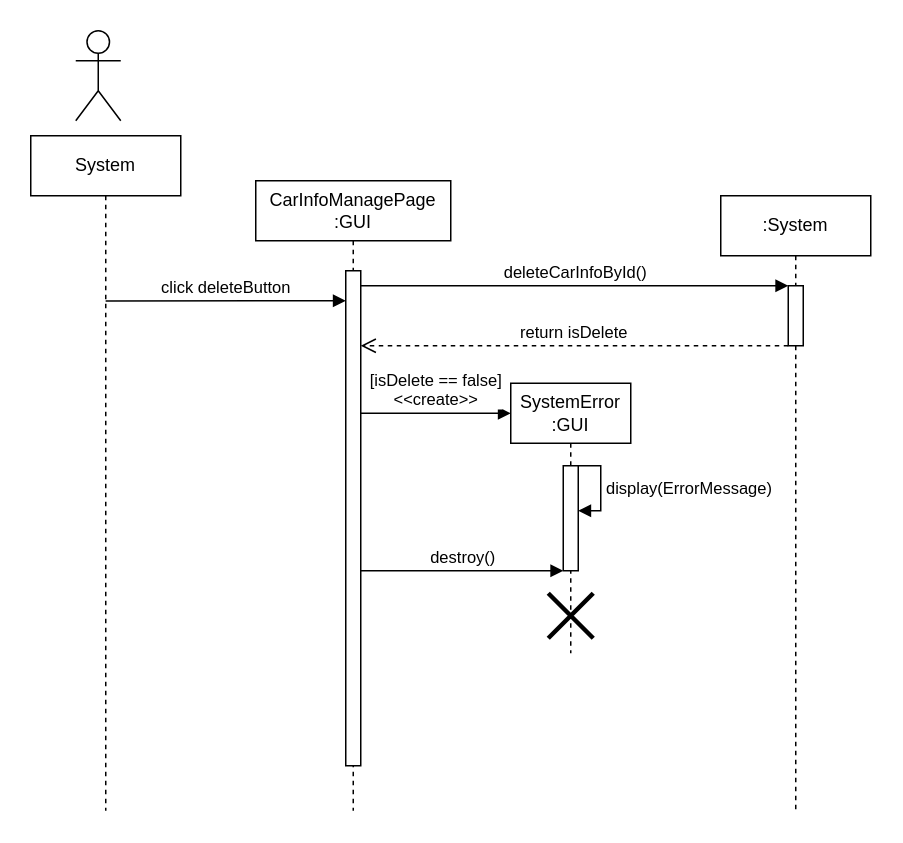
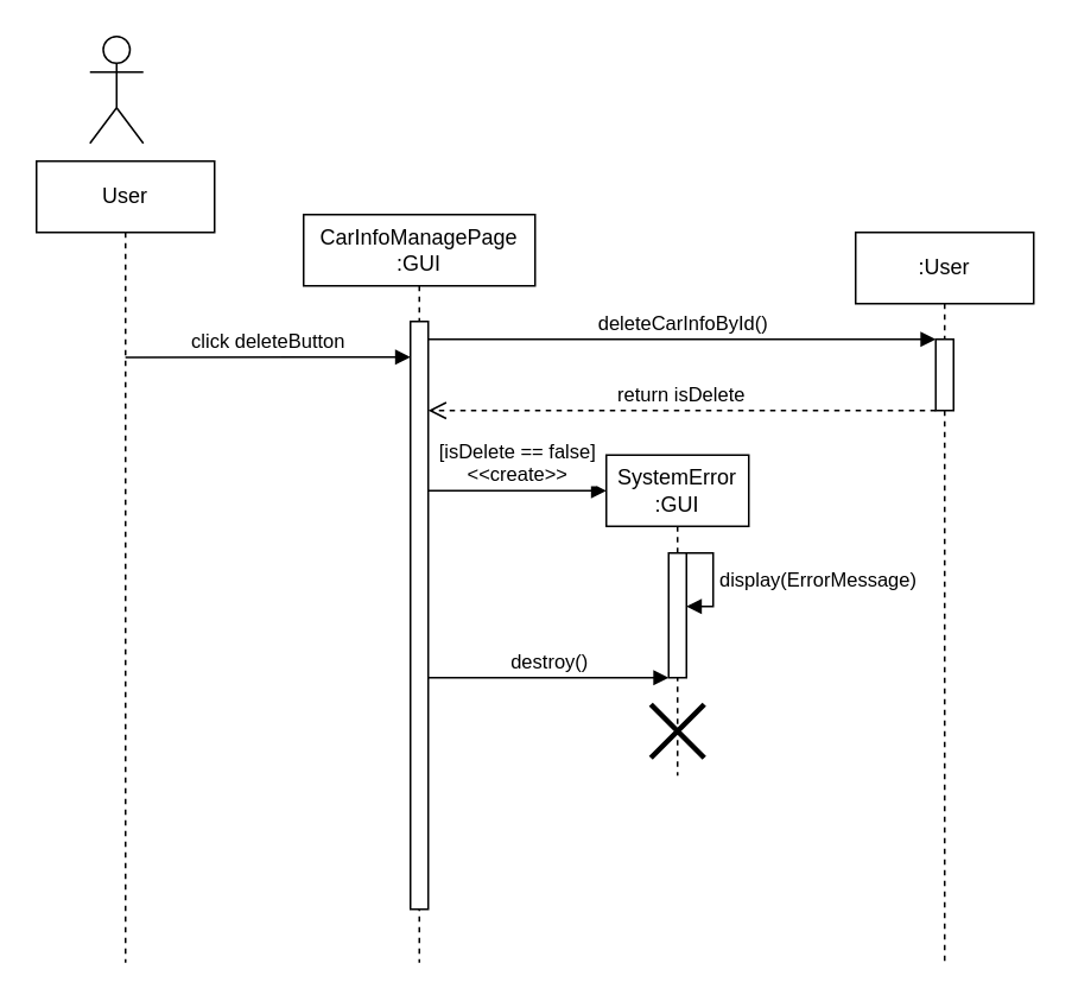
- <mxCell id="3" value="System" style="shape=umlLifeline;perimeter=lifelinePerimeter;whiteSpace=wrap;html=1;container=1;dropTarget=0;collapsible=0;recursiveResize=0;outlineConnect=0;portConstraint=eastwest;newEdgeStyle={&quot;edgeStyle&quot;:&quot;elbowEdgeStyle&quot;,&quot;elbow&quot;:&quot;vertical&quot;,&quot;curved&quot;:0,&quot;rounded&quot;:0};" vertex="1" parent="1"><mxGeometry x="20" y="90" width="100" height="450" as="geometry" /></mxCell>
+ <mxCell id="3" value="User" style="shape=umlLifeline;perimeter=lifelinePerimeter;whiteSpace=wrap;html=1;container=1;dropTarget=0;collapsible=0;recursiveResize=0;outlineConnect=0;portConstraint=eastwest;newEdgeStyle={&quot;edgeStyle&quot;:&quot;elbowEdgeStyle&quot;,&quot;elbow&quot;:&quot;vertical&quot;,&quot;curved&quot;:0,&quot;rounded&quot;:0};" vertex="1" parent="1"><mxGeometry x="20" y="90" width="100" height="450" as="geometry" /></mxCell>
- <mxCell id="7" value=":System" style="shape=umlLifeline;perimeter=lifelinePerimeter;whiteSpace=wrap;html=1;container=1;dropTarget=0;collapsible=0;recursiveResize=0;outlineConnect=0;portConstraint=eastwest;newEdgeStyle={&quot;edgeStyle&quot;:&quot;elbowEdgeStyle&quot;,&quot;elbow&quot;:&quot;vertical&quot;,&quot;curved&quot;:0,&quot;rounded&quot;:0};" vertex="1" parent="1"><mxGeometry x="480" y="130" width="100" height="410" as="geometry" /></mxCell>
+ <mxCell id="7" value=":User" style="shape=umlLifeline;perimeter=lifelinePerimeter;whiteSpace=wrap;html=1;container=1;dropTarget=0;collapsible=0;recursiveResize=0;outlineConnect=0;portConstraint=eastwest;newEdgeStyle={&quot;edgeStyle&quot;:&quot;elbowEdgeStyle&quot;,&quot;elbow&quot;:&quot;vertical&quot;,&quot;curved&quot;:0,&quot;rounded&quot;:0};" vertex="1" parent="1"><mxGeometry x="480" y="130" width="100" height="410" as="geometry" /></mxCell>
